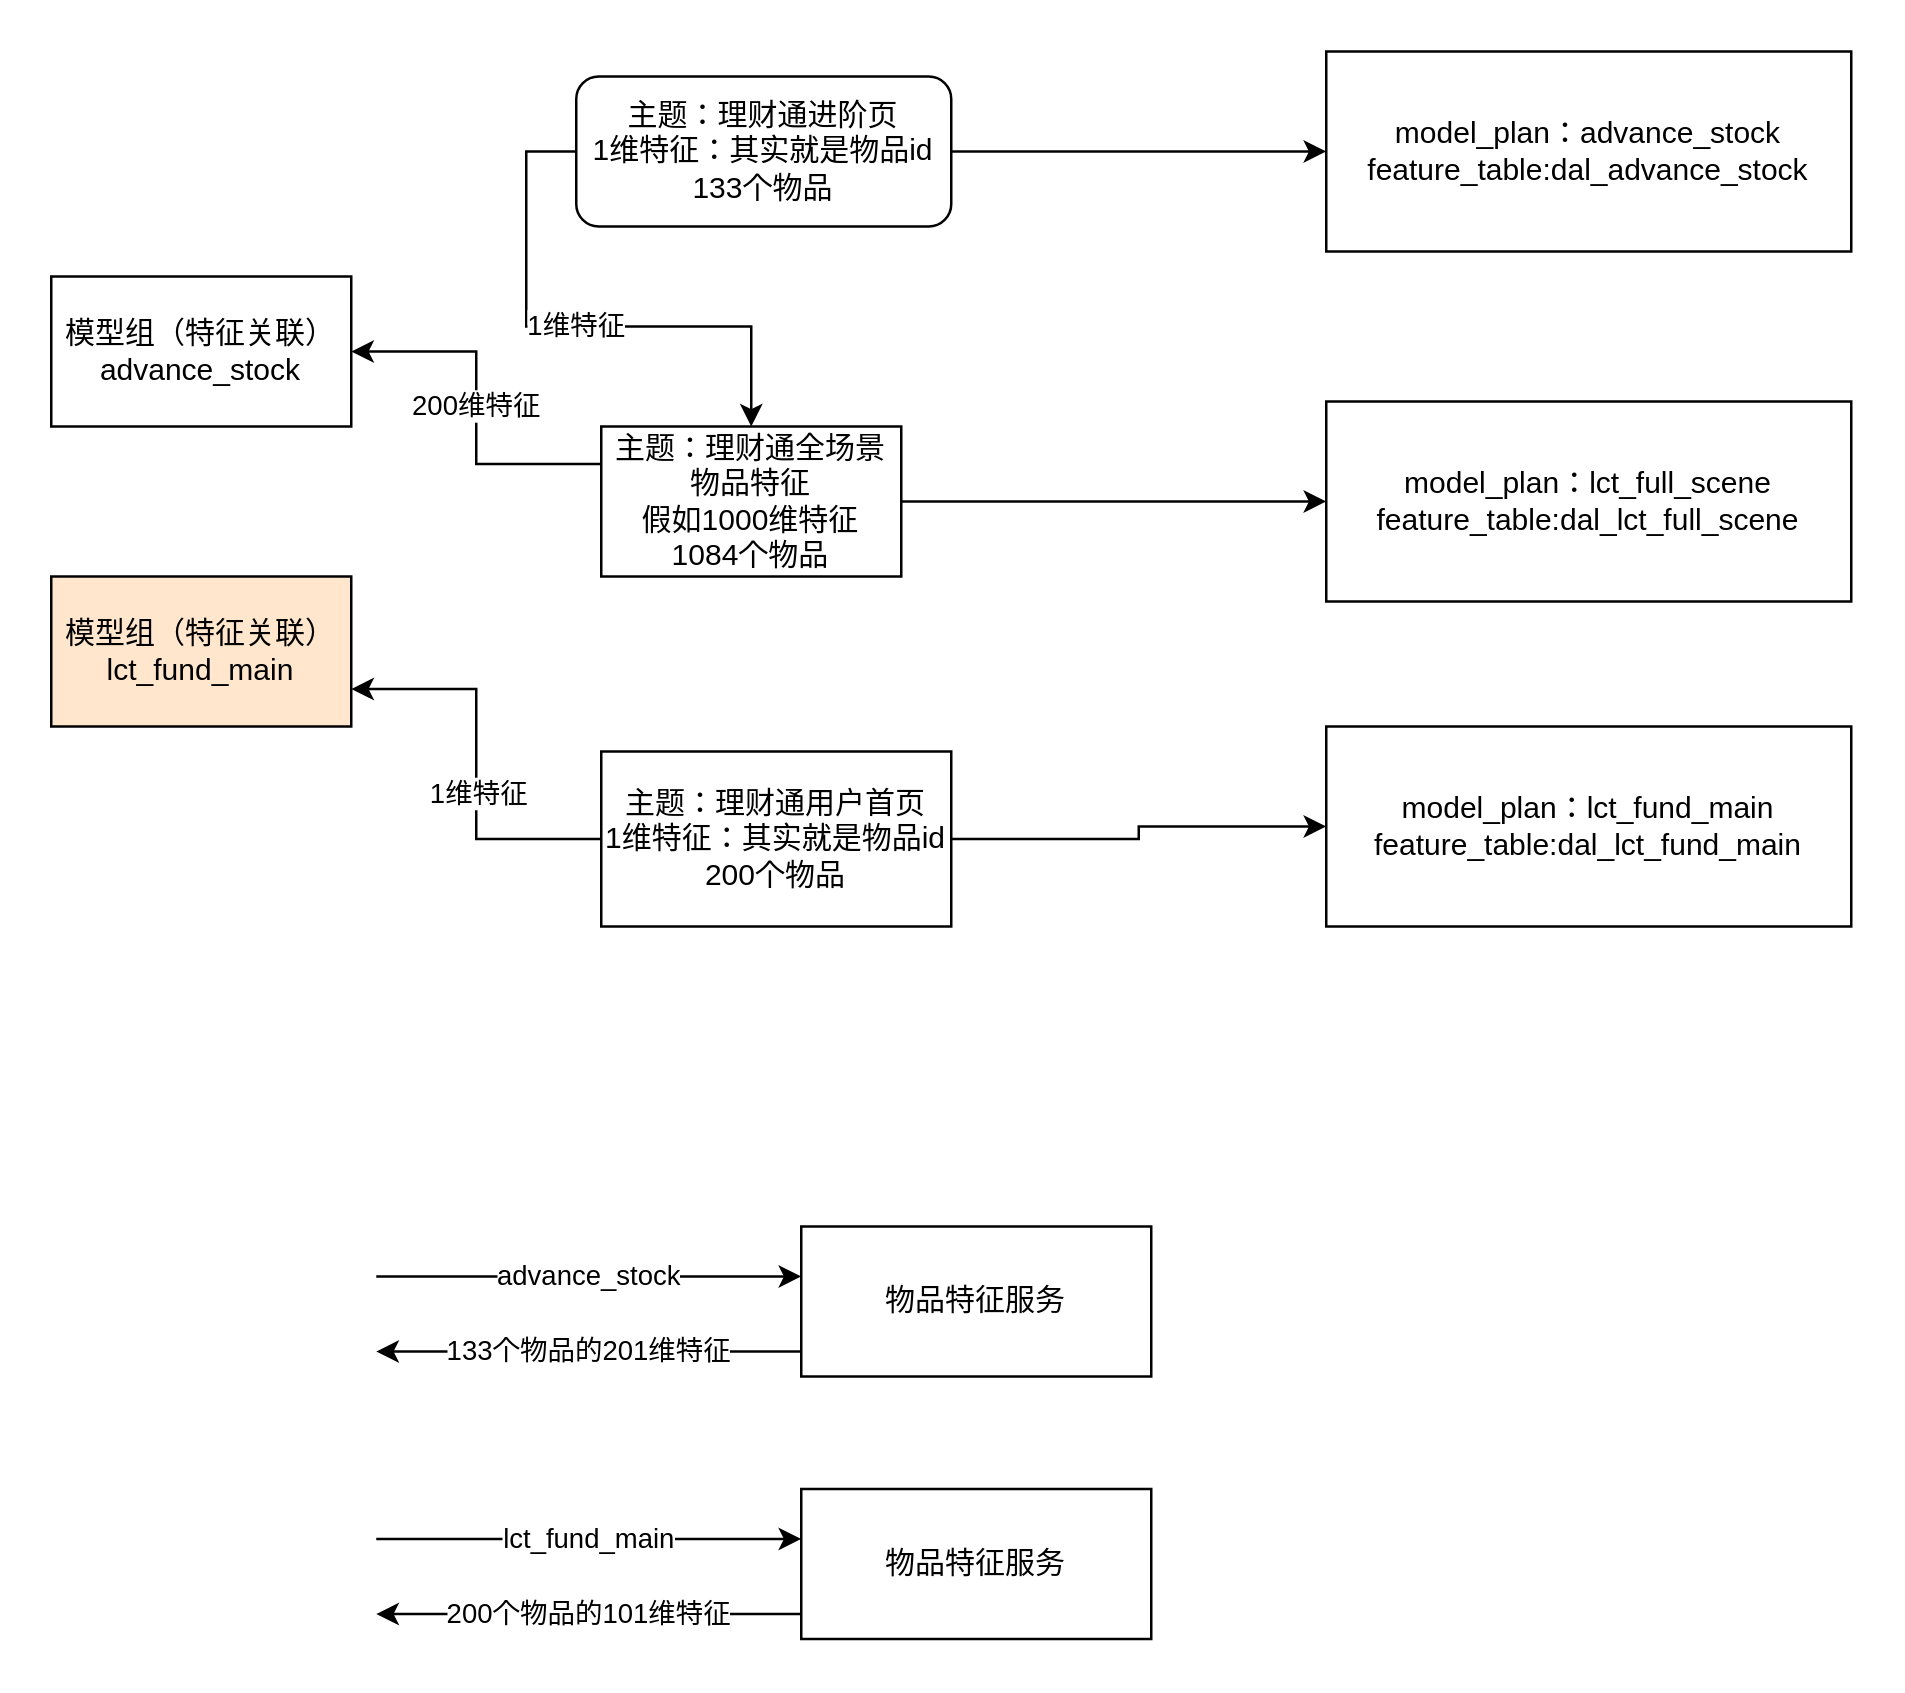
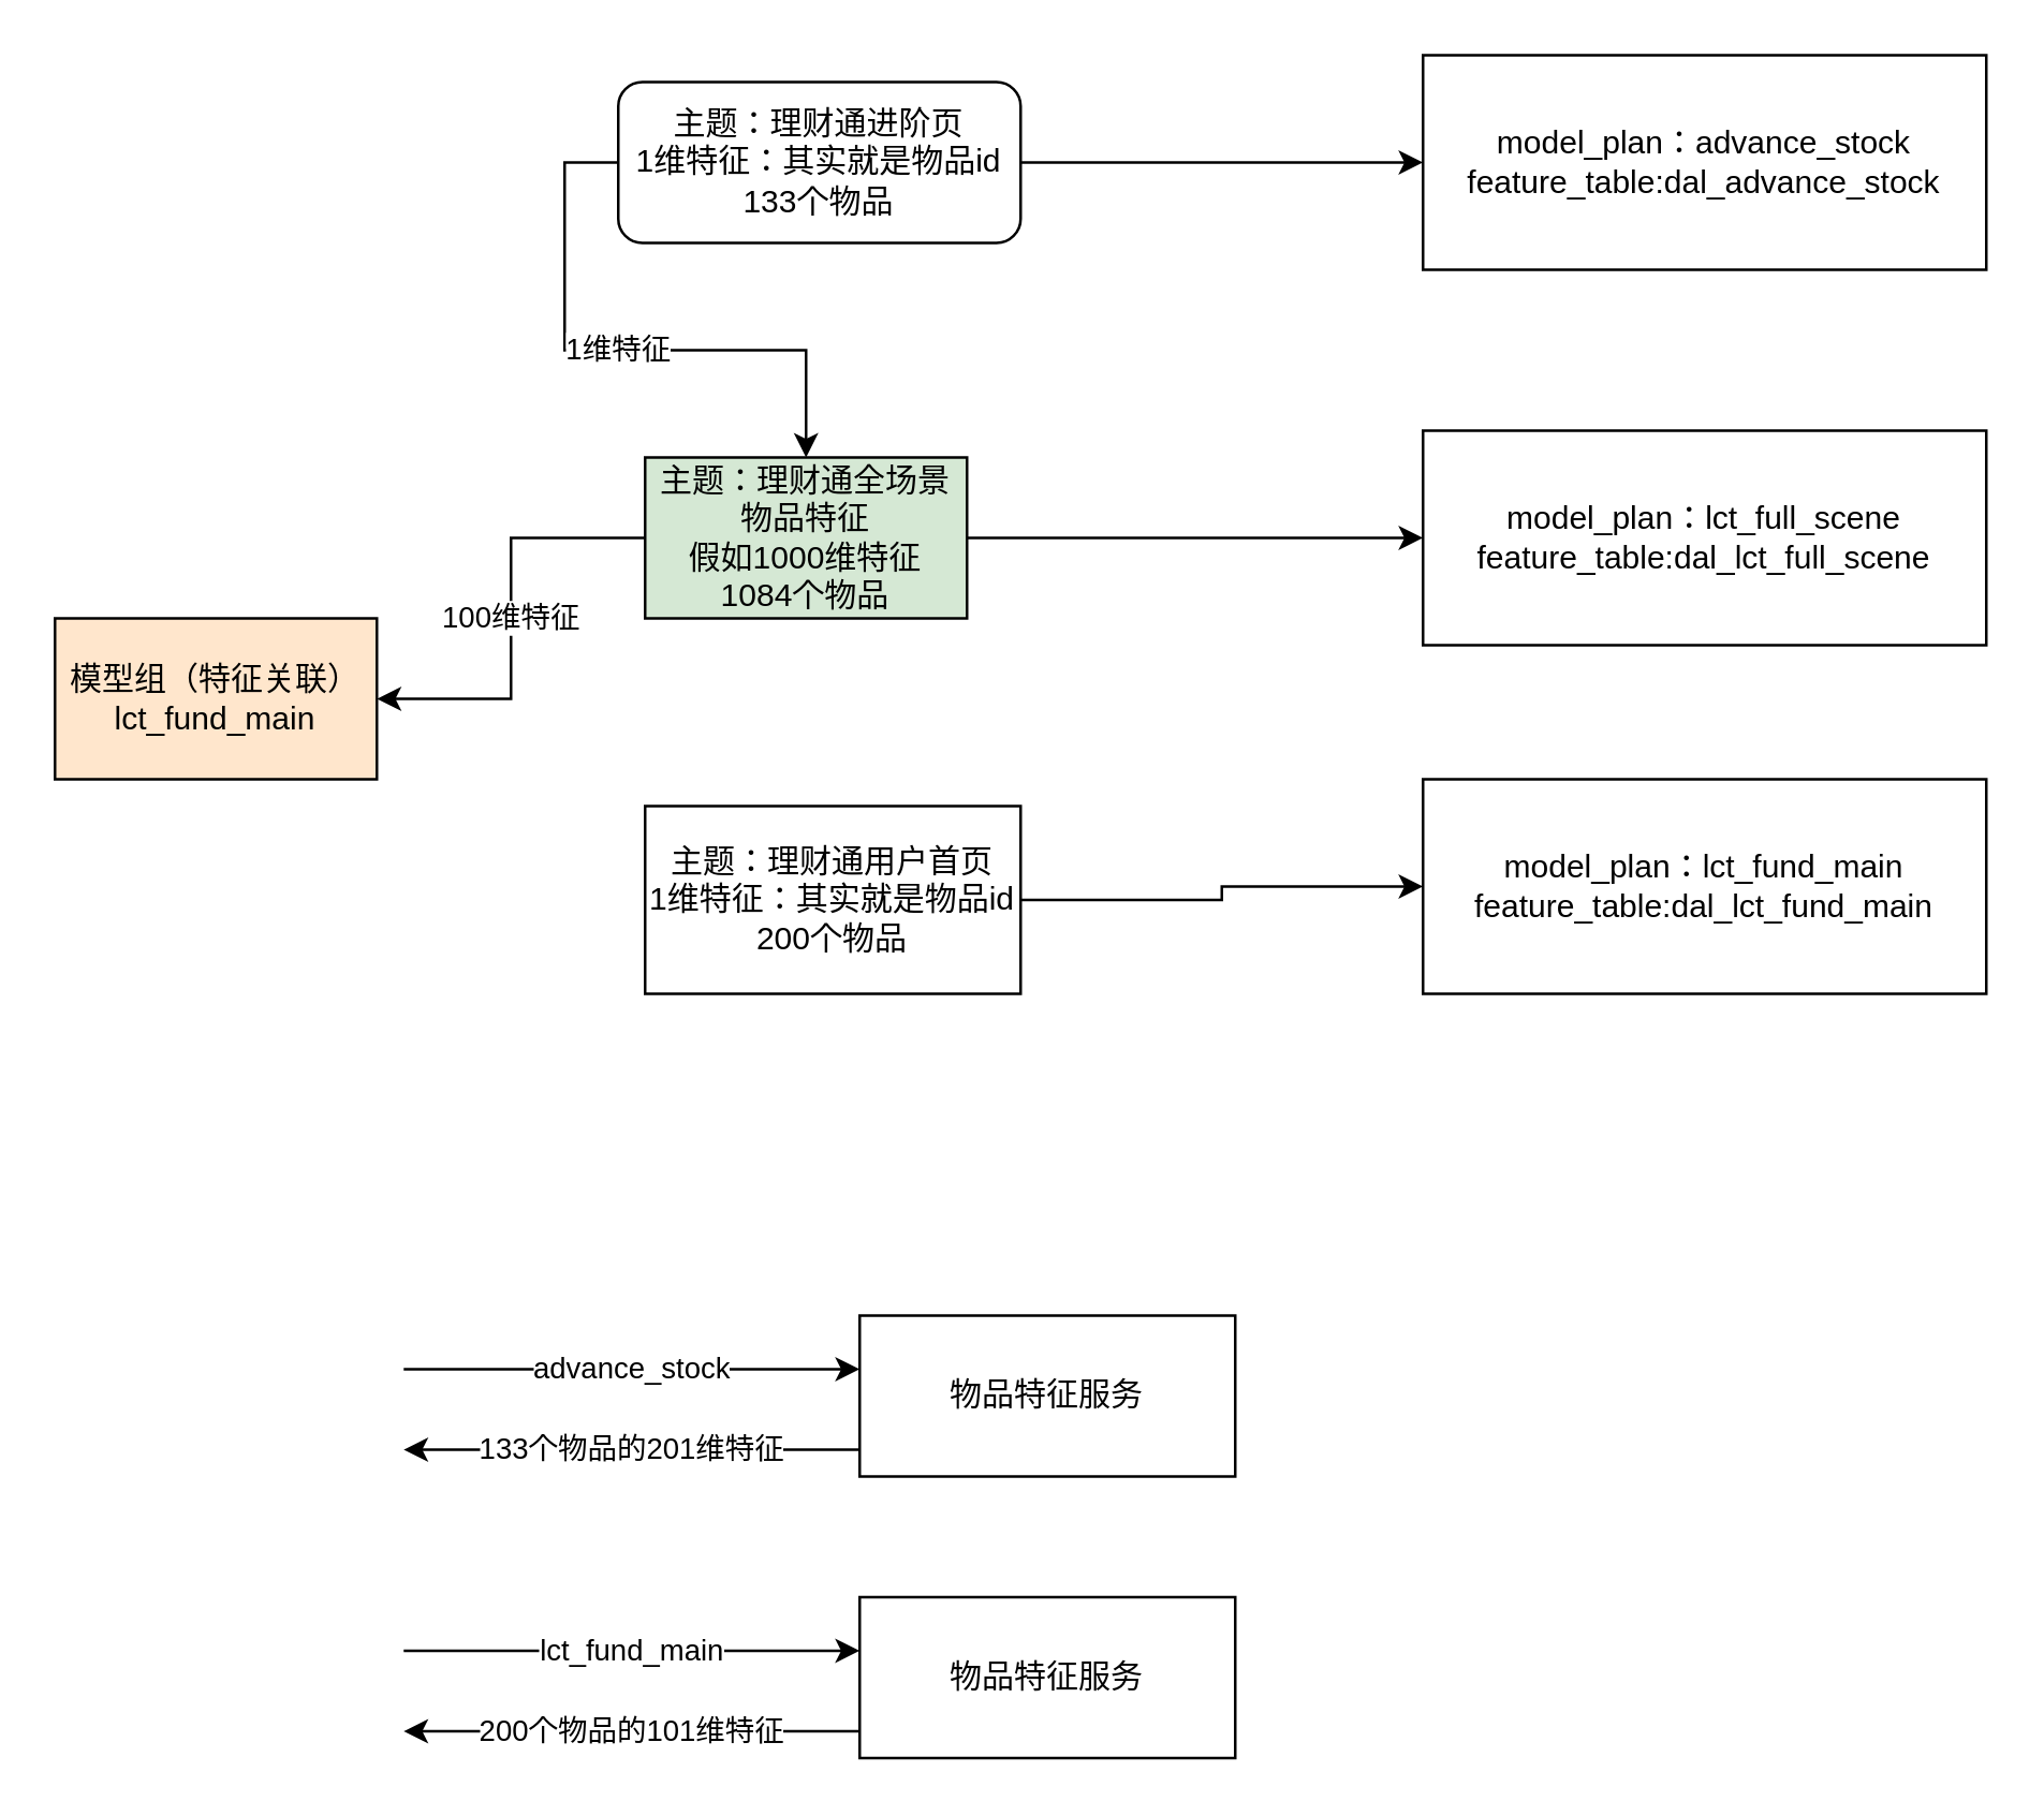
- <mxCell id="13" value="模型组（特征关联）&lt;br&gt;advance_stock" style="rounded=0;whiteSpace=wrap;html=1;" vertex="1" parent="1"><mxGeometry x="20" y="110" width="120" height="60" as="geometry" /></mxCell>
- <mxCell id="4" value="200维特征" style="edgeStyle=orthogonalEdgeStyle;rounded=0;orthogonalLoop=1;jettySize=auto;html=1;exitX=0;exitY=0.25;exitDx=0;exitDy=0;entryX=1;entryY=0.5;entryDx=0;entryDy=0;" edge="1" parent="1" source="5" target="13"><mxGeometry relative="1" as="geometry" /></mxCell>
- <mxCell id="5" value="主题：理财通全场景物品特征&lt;br&gt;假如1000维特征&lt;br&gt;1084个物品" style="rounded=0;whiteSpace=wrap;html=1;" vertex="1" parent="1"><mxGeometry x="240" y="170" width="120" height="60" as="geometry" /></mxCell>
+ <mxCell id="5" value="主题：理财通全场景物品特征&lt;br&gt;假如1000维特征&lt;br&gt;1084个物品" style="rounded=0;whiteSpace=wrap;html=1;fillColor=#d5e8d4;" vertex="1" parent="1"><mxGeometry x="240" y="170" width="120" height="60" as="geometry" /></mxCell>
+ <mxCell id="3" value="100维特征" style="edgeStyle=orthogonalEdgeStyle;rounded=0;orthogonalLoop=1;jettySize=auto;html=1;exitX=0;exitY=0.5;exitDx=0;exitDy=0;entryX=1;entryY=0.5;entryDx=0;entryDy=0;" edge="1" parent="1" source="5" target="12"><mxGeometry relative="1" as="geometry" /></mxCell>
- <mxCell id="8" style="edgeStyle=orthogonalEdgeStyle;rounded=0;orthogonalLoop=1;jettySize=auto;html=1;exitX=0;exitY=0.5;exitDx=0;exitDy=0;entryX=1;entryY=0.75;entryDx=0;entryDy=0;" edge="1" parent="1" source="10" target="12"><mxGeometry relative="1" as="geometry" /></mxCell>
- <mxCell id="9" value="1维特征" style="edgeLabel;html=1;align=center;verticalAlign=middle;resizable=0;points=[];" vertex="1" connectable="0" parent="8"><mxGeometry x="-0.136" relative="1" as="geometry"><mxPoint as="offset" /></mxGeometry></mxCell>
